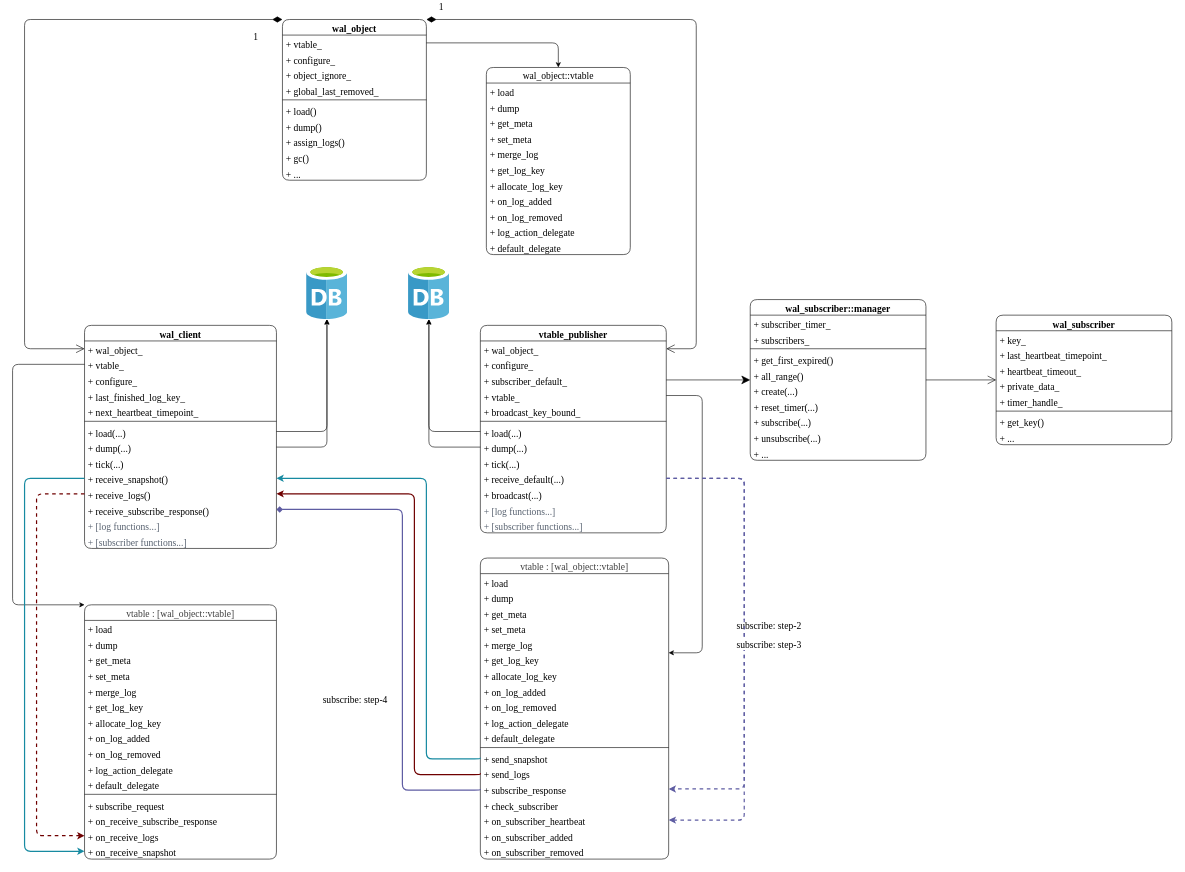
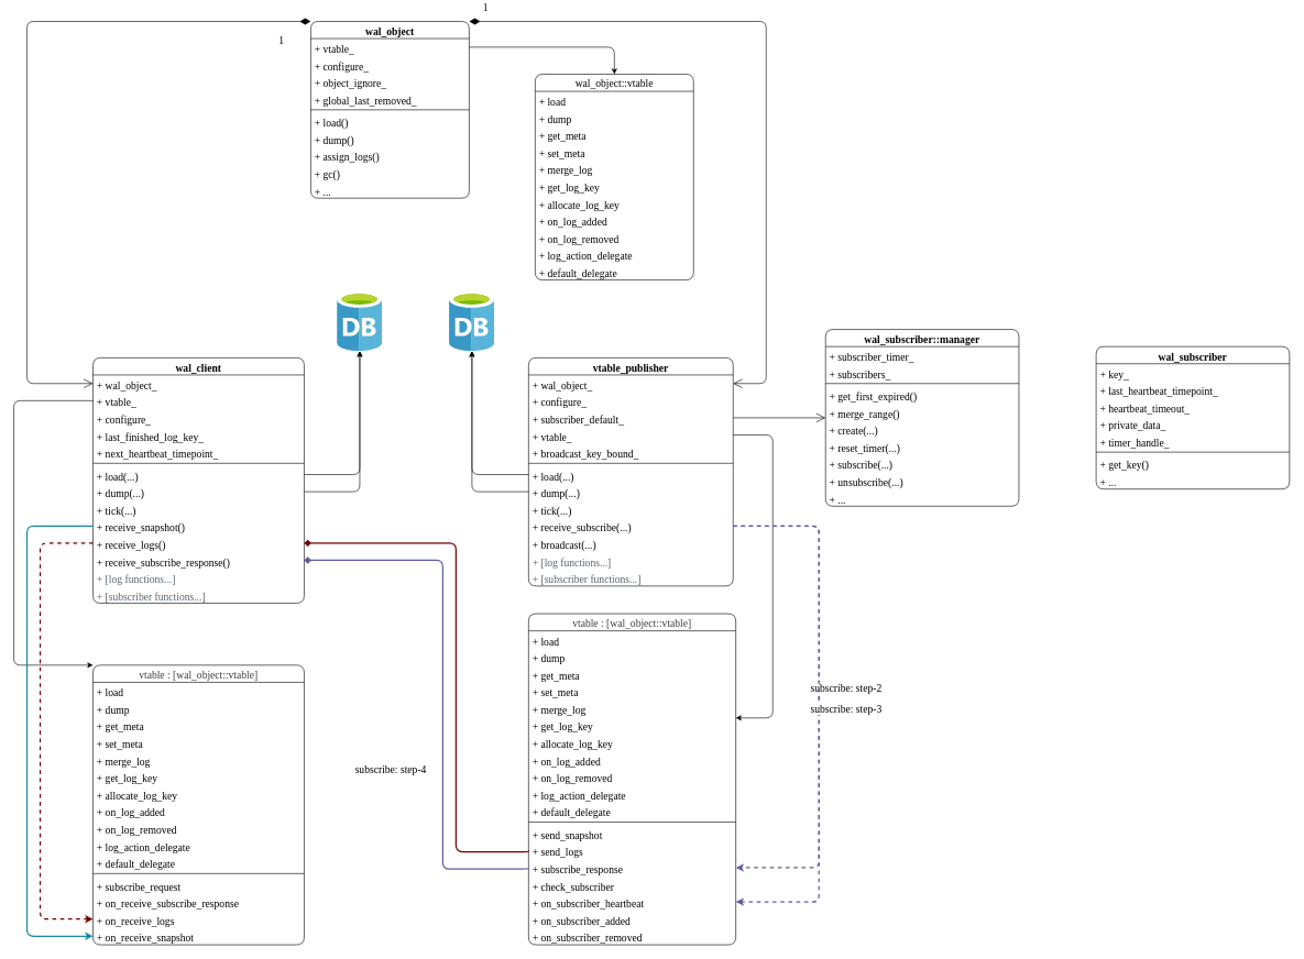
- <mxCell id="32" value="+ all_range()" style="text;strokeColor=none;fillColor=none;align=left;verticalAlign=top;spacingLeft=4;spacingRight=4;overflow=hidden;rotatable=0;points=[[0,0.5],[1,0.5]];portConstraint=eastwest;fontFamily=Fira Code Retina;fontSize=16;" vertex="1" parent="27"><mxGeometry y="112" width="293" height="26" as="geometry" /></mxCell>
+ <mxCell id="32" value="+ merge_range()" style="text;strokeColor=none;fillColor=none;align=left;verticalAlign=top;spacingLeft=4;spacingRight=4;overflow=hidden;rotatable=0;points=[[0,0.5],[1,0.5]];portConstraint=eastwest;fontFamily=Fira Code Retina;fontSize=16;" vertex="1" parent="27"><mxGeometry y="112" width="293" height="26" as="geometry" /></mxCell>
- <mxCell id="113" value="" style="endArrow=classic;endFill=1;endSize=12;html=1;shadow=0;fontFamily=Fira Code Retina;fontSize=16;strokeWidth=1;" edge="1" parent="1" source="16" target="27"><mxGeometry width="160" relative="1" as="geometry"><mxPoint x="1530" y="950" as="sourcePoint" /><mxPoint x="1690" y="950" as="targetPoint" /></mxGeometry></mxCell>
+ <mxCell id="113" value="" style="endArrow=open;endFill=1;endSize=12;html=1;shadow=0;fontFamily=Fira Code Retina;fontSize=16;strokeWidth=1;" edge="1" parent="1" source="16" target="27"><mxGeometry width="160" relative="1" as="geometry"><mxPoint x="1530" y="950" as="sourcePoint" /><mxPoint x="1690" y="950" as="targetPoint" /></mxGeometry></mxCell>
- <mxCell id="123" value="" style="endArrow=open;endFill=1;endSize=12;html=1;shadow=0;fontFamily=Fira Code Retina;fontSize=16;strokeWidth=1;" edge="1" parent="1" source="27" target="114"><mxGeometry width="160" relative="1" as="geometry"><mxPoint x="1100" y="657" as="sourcePoint" /><mxPoint x="1260" y="657" as="targetPoint" /></mxGeometry></mxCell>
- <mxCell id="23" value="+ receive_default(...)" style="text;strokeColor=none;fillColor=none;align=left;verticalAlign=top;spacingLeft=4;spacingRight=4;overflow=hidden;rotatable=0;points=[[0,0.5],[1,0.5]];portConstraint=eastwest;fontFamily=Fira Code Retina;fontSize=16;" vertex="1" parent="13"><mxGeometry y="242" width="310" height="26" as="geometry" /></mxCell>
+ <mxCell id="23" value="+ receive_subscribe(...)" style="text;strokeColor=none;fillColor=none;align=left;verticalAlign=top;spacingLeft=4;spacingRight=4;overflow=hidden;rotatable=0;points=[[0,0.5],[1,0.5]];portConstraint=eastwest;fontFamily=Fira Code Retina;fontSize=16;" vertex="1" parent="13"><mxGeometry y="242" width="310" height="26" as="geometry" /></mxCell>
- <mxCell id="125" value="" style="endArrow=classic;html=1;shadow=0;fontFamily=Fira Code Retina;fontSize=16;strokeWidth=2;exitX=0;exitY=0.5;exitDx=0;exitDy=0;entryX=1;entryY=0.5;entryDx=0;entryDy=0;edgeStyle=orthogonalEdgeStyle;fillColor=#a20025;strokeColor=#6F0000;" edge="1" parent="1" source="88" target="49"><mxGeometry width="50" height="50" relative="1" as="geometry"><mxPoint x="820" y="1263" as="sourcePoint" /><mxPoint x="470" y="743" as="targetPoint" /><Array as="points"><mxPoint x="800" y="1279" /><mxPoint x="690" y="1279" /><mxPoint x="690" y="811" /></Array></mxGeometry></mxCell>
+ <mxCell id="125" value="" style="endArrow=diamond;html=1;shadow=0;fontFamily=Fira Code Retina;fontSize=16;strokeWidth=2;exitX=0;exitY=0.5;exitDx=0;exitDy=0;entryX=1;entryY=0.5;entryDx=0;entryDy=0;edgeStyle=orthogonalEdgeStyle;fillColor=#a20025;strokeColor=#6F0000;" edge="1" parent="1" source="88" target="49"><mxGeometry width="50" height="50" relative="1" as="geometry"><mxPoint x="820" y="1263" as="sourcePoint" /><mxPoint x="470" y="743" as="targetPoint" /><Array as="points"><mxPoint x="800" y="1279" /><mxPoint x="690" y="1279" /><mxPoint x="690" y="811" /></Array></mxGeometry></mxCell>
- <mxCell id="124" value="" style="endArrow=classic;html=1;shadow=0;fontFamily=Fira Code Retina;fontSize=16;strokeWidth=2;exitX=0;exitY=0.5;exitDx=0;exitDy=0;entryX=1;entryY=0.5;entryDx=0;entryDy=0;edgeStyle=orthogonalEdgeStyle;fillColor=#40a693;strokeColor=#178aa1;" edge="1" parent="1" source="87" target="48"><mxGeometry width="50" height="50" relative="1" as="geometry"><mxPoint x="660" y="1230" as="sourcePoint" /><mxPoint x="710" y="1180" as="targetPoint" /><Array as="points"><mxPoint x="800" y="1253" /><mxPoint x="710" y="1253" /><mxPoint x="710" y="785" /></Array></mxGeometry></mxCell>
